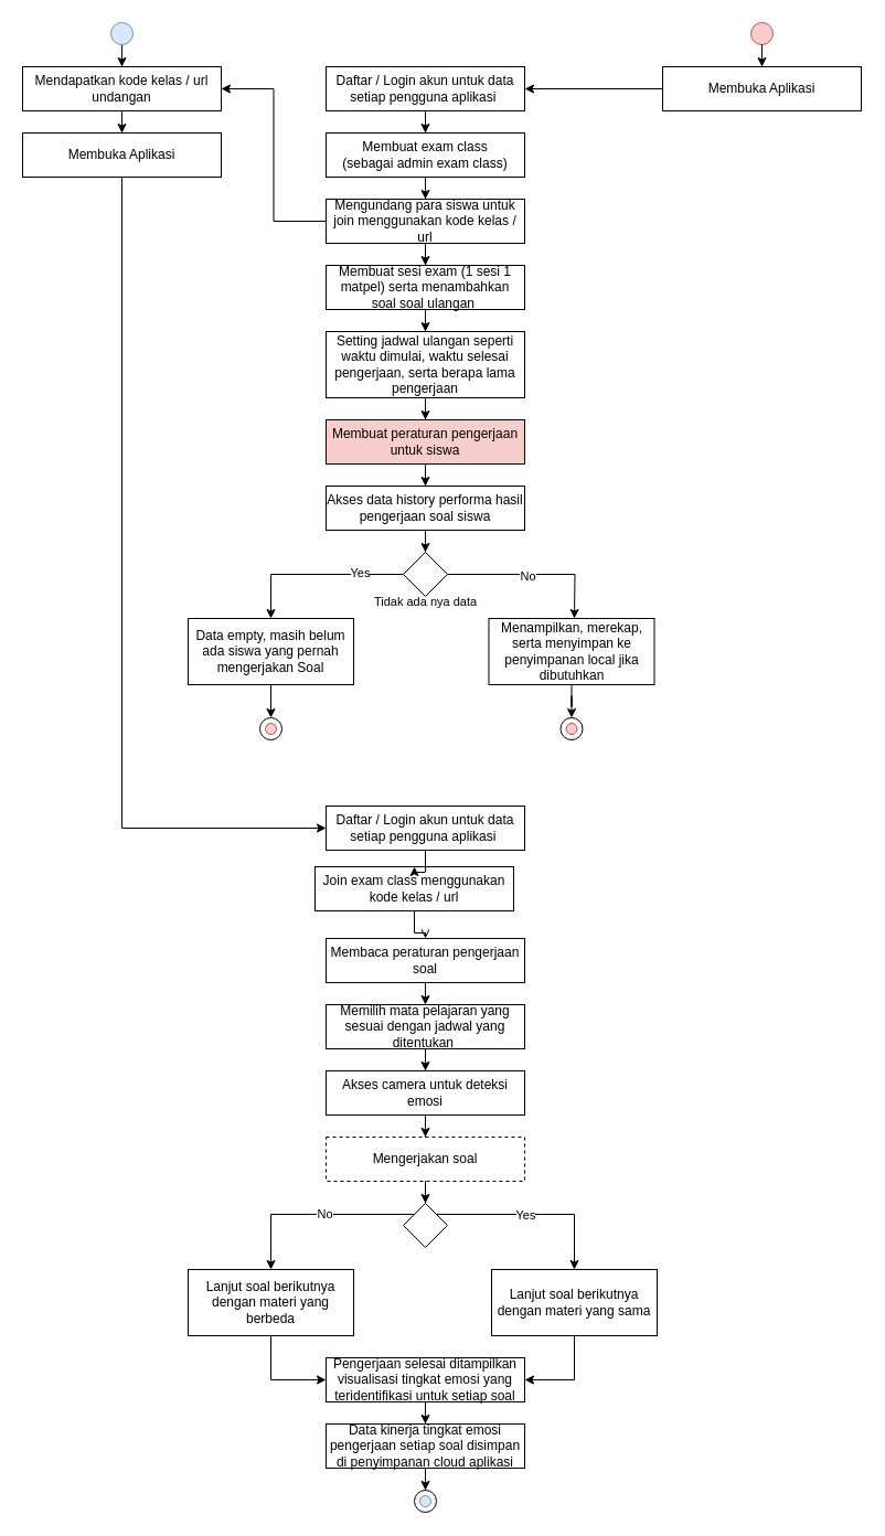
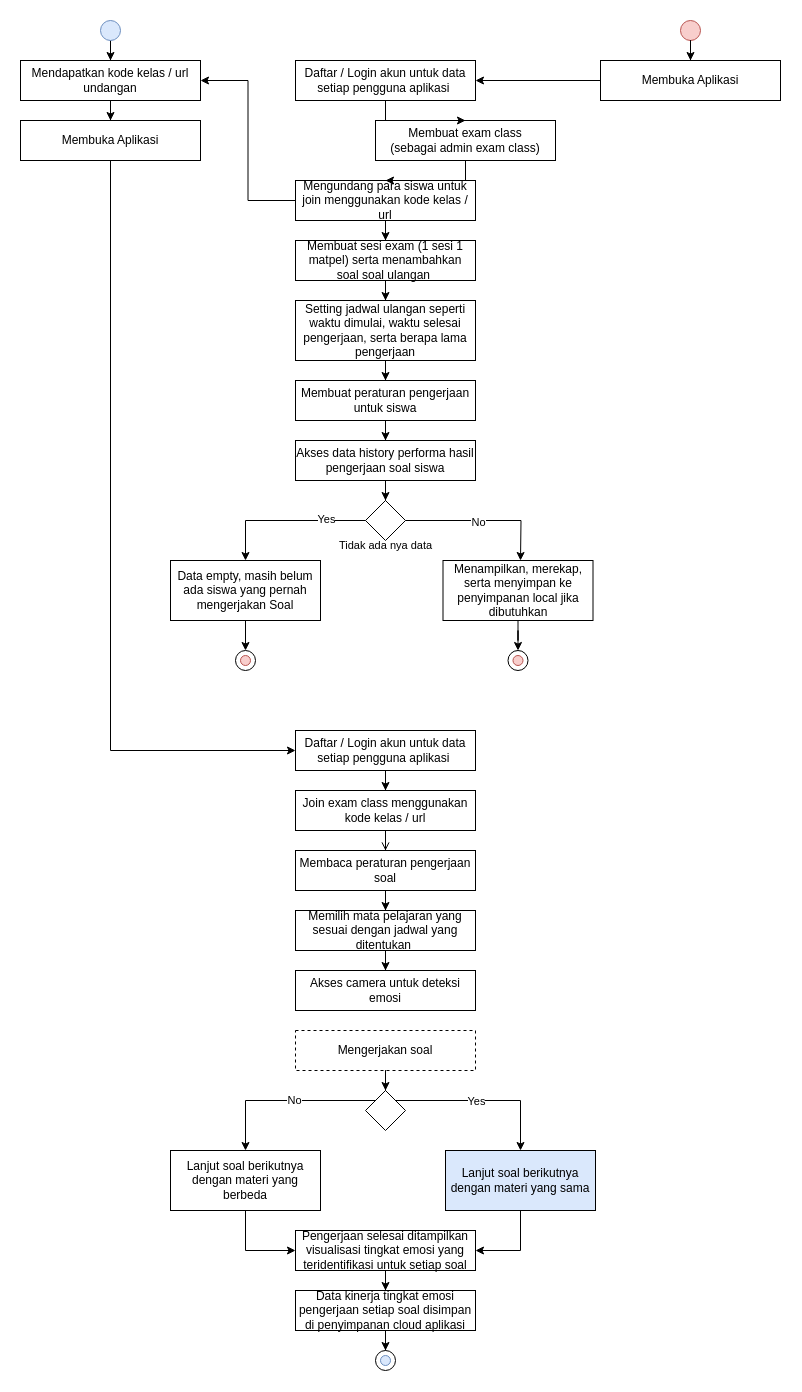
- <mxCell id="14" value="Membuat exam class&lt;div&gt;(sebagai admin exam class)&lt;/div&gt;" style="rounded=0;whiteSpace=wrap;html=1;" parent="1" vertex="1"><mxGeometry x="295" y="120" width="180" height="40" as="geometry" /></mxCell>
+ <mxCell id="14" value="Membuat exam class&lt;div&gt;(sebagai admin exam class)&lt;/div&gt;" style="rounded=0;whiteSpace=wrap;html=1;" parent="1" vertex="1"><mxGeometry x="375" y="120" width="180" height="40" as="geometry" /></mxCell>
- <mxCell id="19" value="&lt;font style=&quot;font-size: 12px;&quot;&gt;Membuat peraturan pengerjaan untuk siswa&lt;/font&gt;" style="rounded=0;whiteSpace=wrap;html=1;fillColor=#f8cecc;" parent="1" vertex="1"><mxGeometry x="295" y="380" width="180" height="40" as="geometry" /></mxCell>
+ <mxCell id="19" value="&lt;font style=&quot;font-size: 12px;&quot;&gt;Membuat peraturan pengerjaan untuk siswa&lt;/font&gt;" style="rounded=0;whiteSpace=wrap;html=1;" parent="1" vertex="1"><mxGeometry x="295" y="380" width="180" height="40" as="geometry" /></mxCell>
- <mxCell id="34" value="Join exam class menggunakan kode kelas / url" style="rounded=0;whiteSpace=wrap;html=1;" parent="1" vertex="1"><mxGeometry x="285" y="785" width="180" height="40" as="geometry" /></mxCell>
+ <mxCell id="34" value="Join exam class menggunakan kode kelas / url" style="rounded=0;whiteSpace=wrap;html=1;" parent="1" vertex="1"><mxGeometry x="295" y="790" width="180" height="40" as="geometry" /></mxCell>
- <mxCell id="64" style="edgeStyle=orthogonalEdgeStyle;rounded=0;orthogonalLoop=1;jettySize=auto;html=1;" parent="1" source="38" target="37" edge="1"><mxGeometry relative="1" as="geometry" /></mxCell>
- <mxCell id="45" value="Lanjut soal berikutnya dengan materi yang sama" style="rounded=0;whiteSpace=wrap;html=1;" parent="1" vertex="1"><mxGeometry x="445" y="1150" width="150" height="60" as="geometry" /></mxCell>
+ <mxCell id="45" value="Lanjut soal berikutnya dengan materi yang sama" style="rounded=0;whiteSpace=wrap;html=1;fillColor=#dae8fc;" parent="1" vertex="1"><mxGeometry x="445" y="1150" width="150" height="60" as="geometry" /></mxCell>
